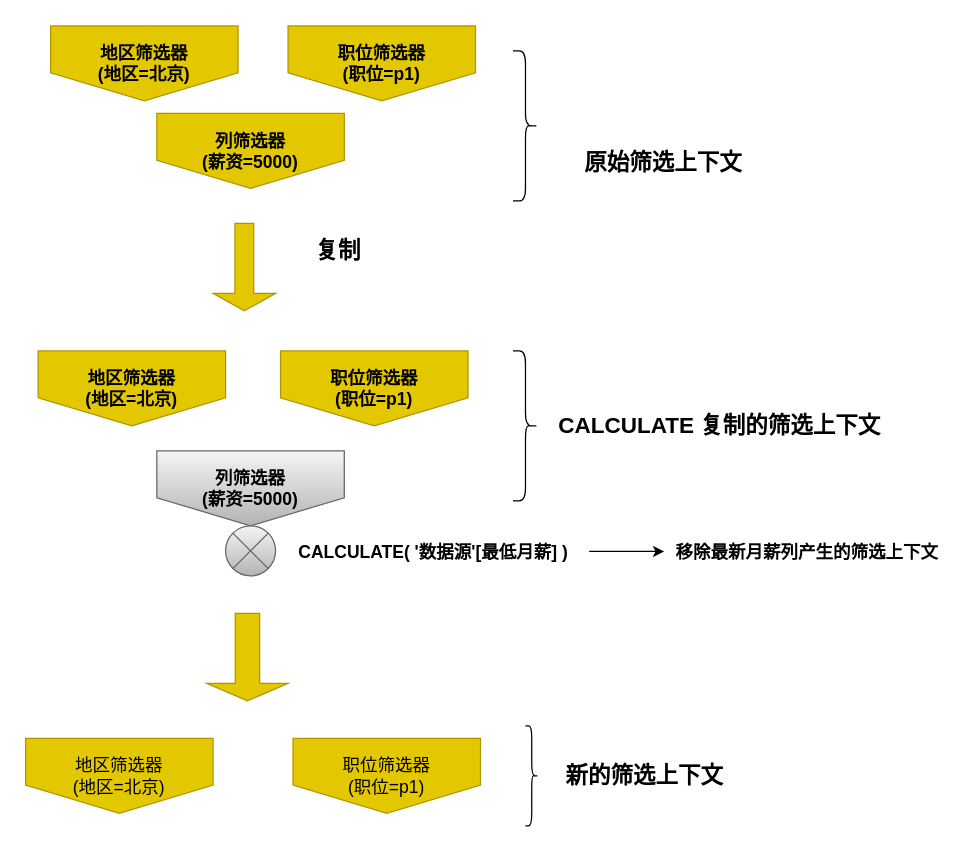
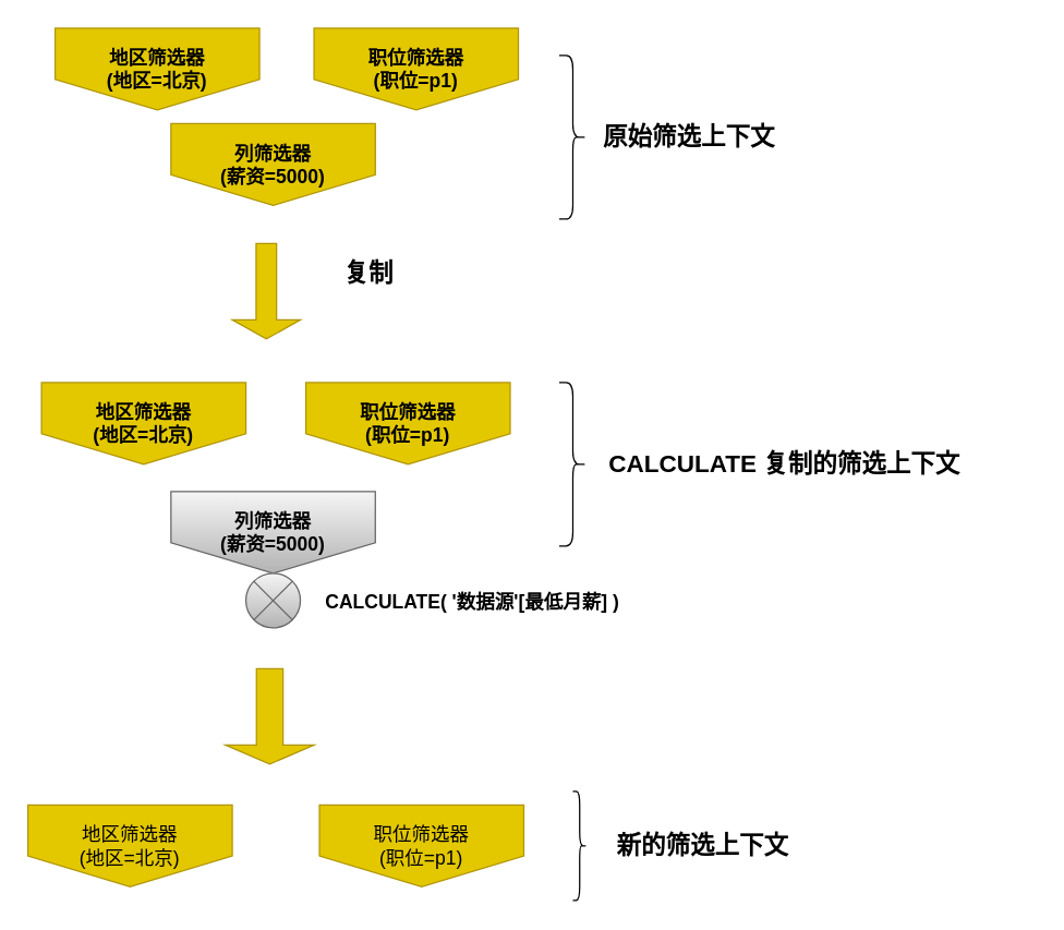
- <mxCell id="6" value="&lt;font style=&quot;font-size: 18px;&quot;&gt;&lt;b&gt;原始筛选上下文&lt;/b&gt;&lt;/font&gt;" style="text;html=1;align=center;verticalAlign=middle;resizable=0;points=[];autosize=1;strokeColor=none;fillColor=none;" parent="1" vertex="1"><mxGeometry x="458" y="113" width="144" height="34" as="geometry" /></mxCell>
+ <mxCell id="6" value="&lt;font style=&quot;font-size: 18px;&quot;&gt;&lt;b&gt;原始筛选上下文&lt;/b&gt;&lt;/font&gt;" style="text;html=1;align=center;verticalAlign=middle;resizable=0;points=[];autosize=1;strokeColor=none;fillColor=none;" parent="1" vertex="1"><mxGeometry x="433" y="83" width="144" height="34" as="geometry" /></mxCell>
- <mxCell id="15" value="" style="edgeStyle=orthogonalEdgeStyle;rounded=0;orthogonalLoop=1;jettySize=auto;html=1;" parent="1" source="16" target="17" edge="1"><mxGeometry relative="1" as="geometry" /></mxCell>
- <mxCell id="17" value="&lt;font style=&quot;font-size: 14px;&quot;&gt;&lt;b&gt;移除最新月薪列产生的筛选上下文&lt;/b&gt;&lt;/font&gt;" style="text;html=1;align=center;verticalAlign=middle;resizable=0;points=[];autosize=1;strokeColor=none;fillColor=none;" parent="1" vertex="1"><mxGeometry x="531" y="426" width="228" height="29" as="geometry" /></mxCell>
